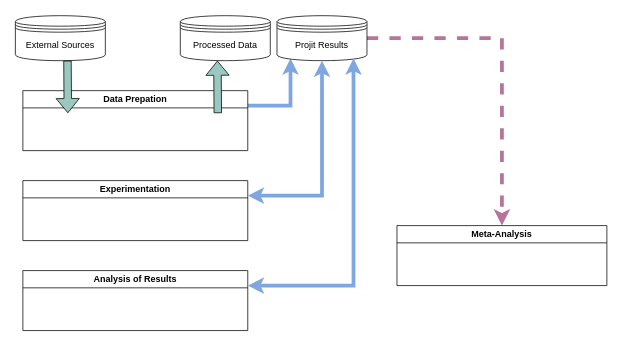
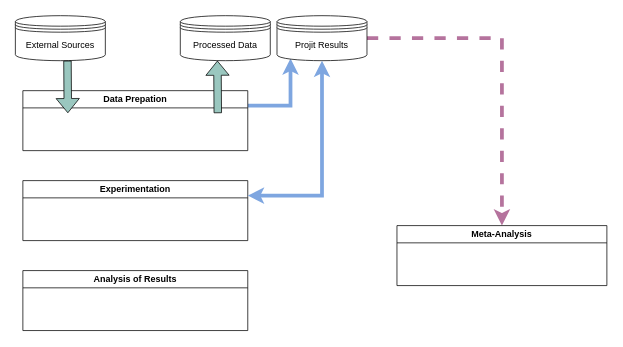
- <mxCell id="13" style="edgeStyle=orthogonalEdgeStyle;rounded=0;orthogonalLoop=1;jettySize=auto;html=1;entryX=0.85;entryY=0.95;entryDx=0;entryDy=0;strokeColor=#7EA6E0;strokeWidth=5;entryPerimeter=0;startArrow=classic;startFill=0;exitX=1;exitY=0.25;exitDx=0;exitDy=0;" edge="1" parent="1" source="11" target="8"><mxGeometry relative="1" as="geometry"><mxPoint x="340" y="376" as="sourcePoint" /><mxPoint x="480" y="200" as="targetPoint" /></mxGeometry></mxCell>
